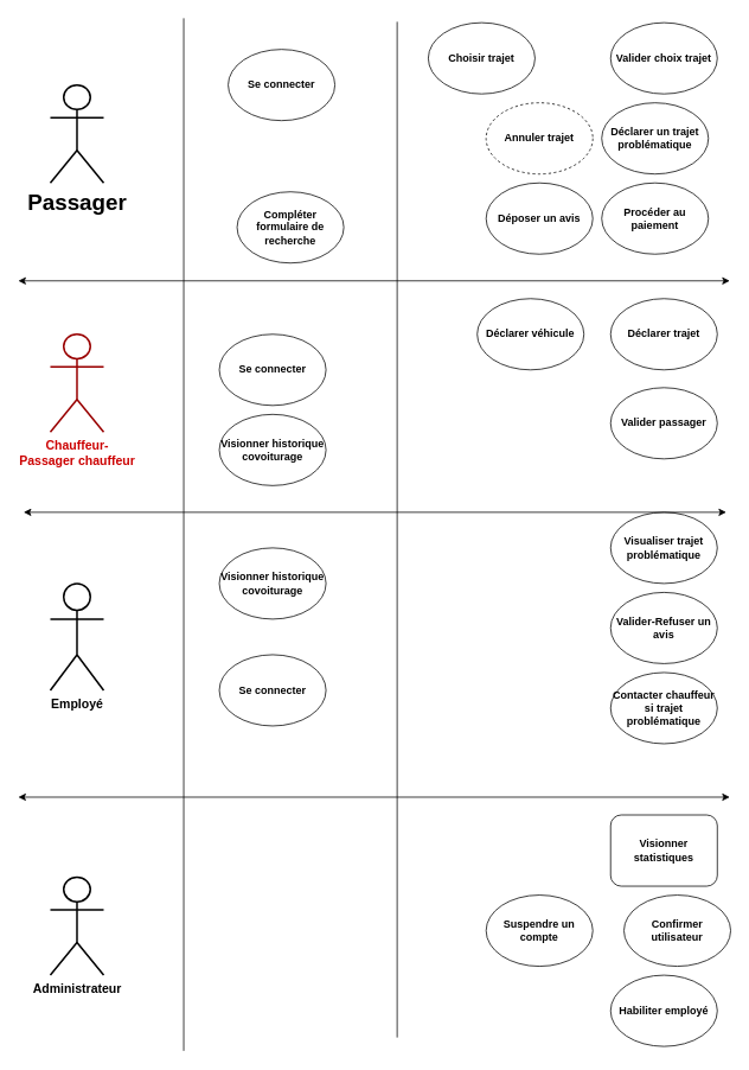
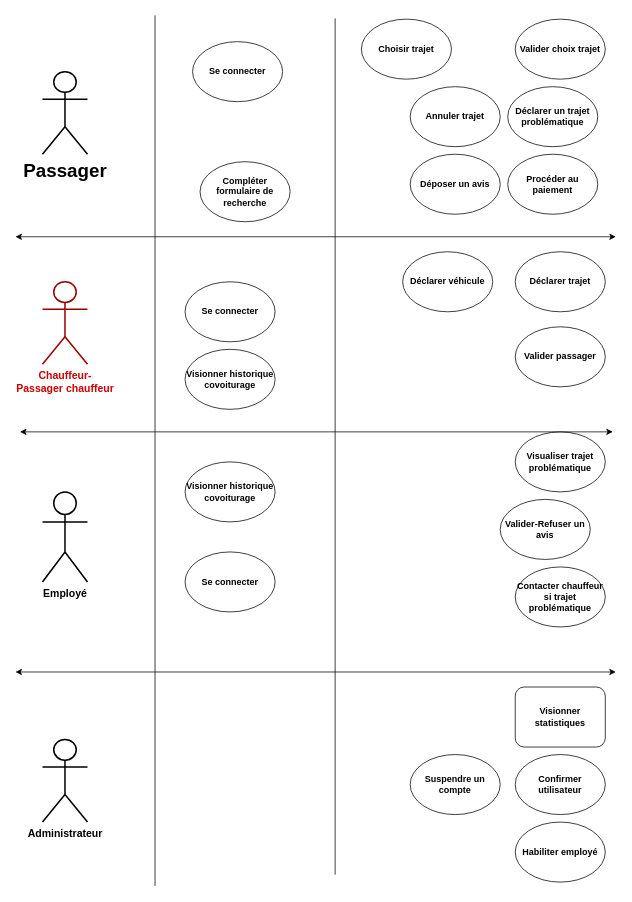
- <mxCell id="10" value="&lt;b&gt;Annuler trajet&lt;/b&gt;" style="ellipse;whiteSpace=wrap;html=1;fillColor=none;dashed=1;" parent="1" vertex="1"><mxGeometry x="546" y="115" width="120" height="80" as="geometry" /></mxCell>
+ <mxCell id="10" value="&lt;b&gt;Annuler trajet&lt;/b&gt;" style="ellipse;whiteSpace=wrap;html=1;fillColor=none;" parent="1" vertex="1"><mxGeometry x="546" y="115" width="120" height="80" as="geometry" /></mxCell>
- <mxCell id="16" value="&lt;b&gt;Valider-Refuser un avis&lt;/b&gt;" style="ellipse;whiteSpace=wrap;html=1;fillColor=none;" parent="1" vertex="1"><mxGeometry x="686" y="665" width="120" height="80" as="geometry" /></mxCell>
+ <mxCell id="16" value="&lt;b&gt;Valider-Refuser un avis&lt;/b&gt;" style="ellipse;whiteSpace=wrap;html=1;fillColor=none;" parent="1" vertex="1"><mxGeometry x="666" y="665" width="120" height="80" as="geometry" /></mxCell>
- <mxCell id="13" value="&lt;b&gt;Confirmer utilisateur&lt;/b&gt;" style="ellipse;whiteSpace=wrap;html=1;fillColor=none;" parent="1" vertex="1"><mxGeometry x="701" y="1005" width="120" height="80" as="geometry" /></mxCell>
+ <mxCell id="13" value="&lt;b&gt;Confirmer utilisateur&lt;/b&gt;" style="ellipse;whiteSpace=wrap;html=1;fillColor=none;" parent="1" vertex="1"><mxGeometry x="686" y="1005" width="120" height="80" as="geometry" /></mxCell>
